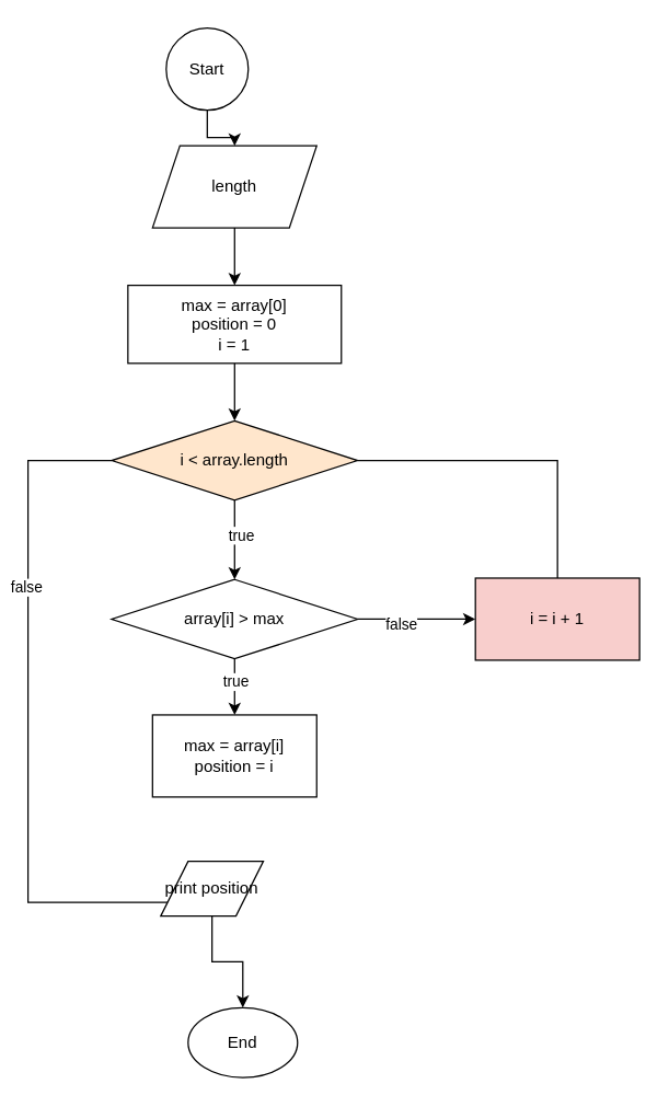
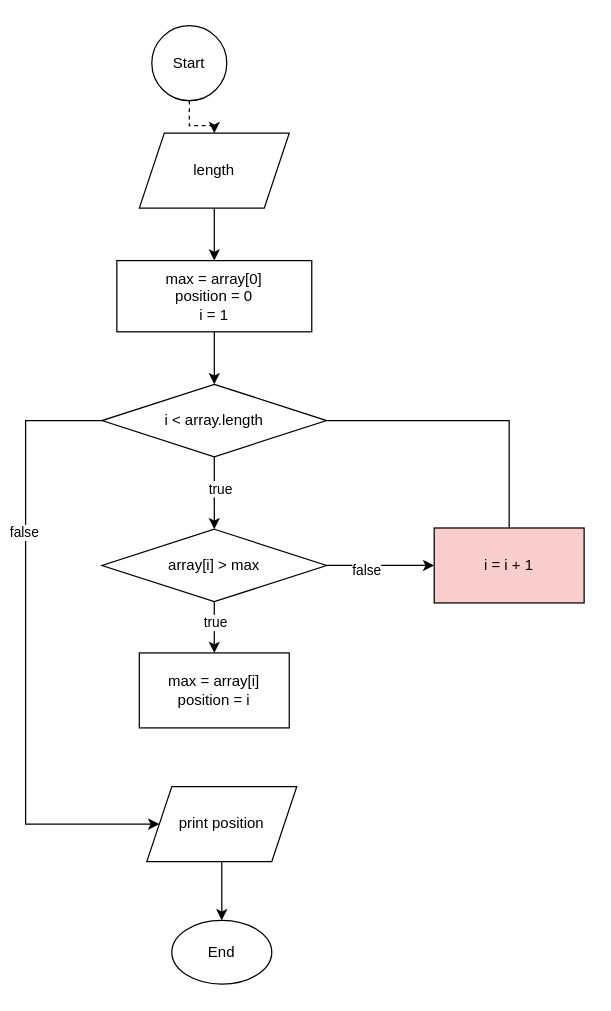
- <mxCell id="2" value="" style="edgeStyle=orthogonalEdgeStyle;rounded=0;orthogonalLoop=1;jettySize=auto;html=1;" edge="1" parent="1" source="3" target="12"><mxGeometry relative="1" as="geometry" /></mxCell>
+ <mxCell id="2" value="" style="edgeStyle=orthogonalEdgeStyle;rounded=0;orthogonalLoop=1;jettySize=auto;html=1;dashed=1;" edge="1" parent="1" source="3" target="12"><mxGeometry relative="1" as="geometry" /></mxCell>
- <mxCell id="10" value="i &amp;lt; array.length" style="rhombus;whiteSpace=wrap;html=1;rounded=0;fillColor=#ffe6cc;" vertex="1" parent="1"><mxGeometry x="81.13" y="307" width="179.75" height="58" as="geometry" /></mxCell>
+ <mxCell id="10" value="i &amp;lt; array.length" style="rhombus;whiteSpace=wrap;html=1;rounded=0;" vertex="1" parent="1"><mxGeometry x="81.13" y="307" width="179.75" height="58" as="geometry" /></mxCell>
- <mxCell id="14" value="print position" style="shape=parallelogram;perimeter=parallelogramPerimeter;whiteSpace=wrap;html=1;fixedSize=1;rounded=0;" vertex="1" parent="1"><mxGeometry x="117.005" y="629" width="75" height="40" as="geometry" /></mxCell>
+ <mxCell id="14" value="print position" style="shape=parallelogram;perimeter=parallelogramPerimeter;whiteSpace=wrap;html=1;fixedSize=1;rounded=0;" vertex="1" parent="1"><mxGeometry x="117.005" y="629" width="120" height="60" as="geometry" /></mxCell>
